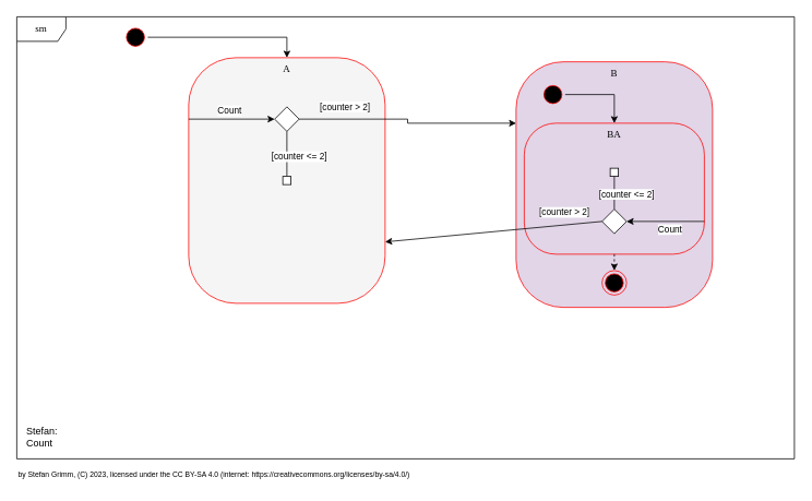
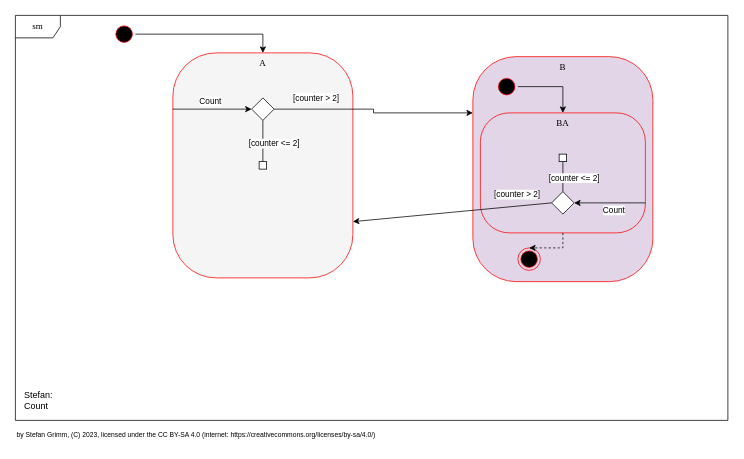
- <mxCell id="22" value="v" style="ellipse;html=1;shape=endState;fillColor=#000000;strokeColor=#ff0000;" parent="1" vertex="1"><mxGeometry x="735" y="330" width="30" height="30" as="geometry" /></mxCell>
+ <mxCell id="22" value="v" style="ellipse;html=1;shape=endState;fillColor=#000000;strokeColor=#ff0000;" parent="1" vertex="1"><mxGeometry x="690" y="330" width="30" height="30" as="geometry" /></mxCell>
